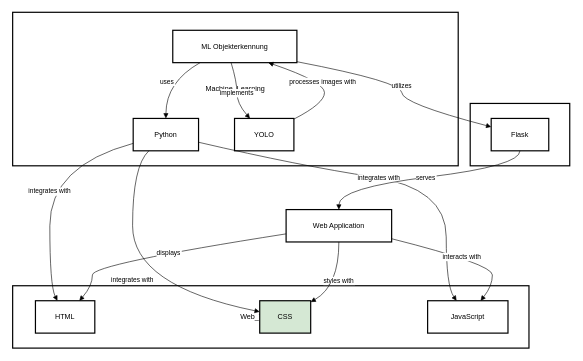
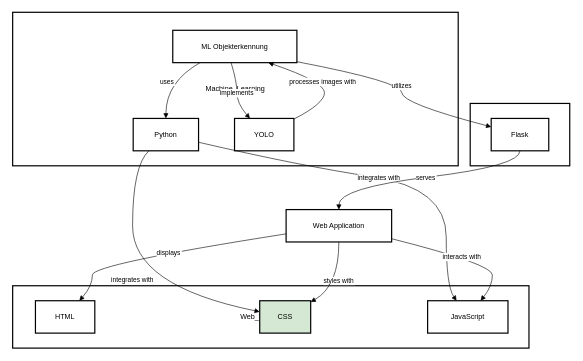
- <mxCell id="16" value="integrates with" style="curved=1;startArrow=none;endArrow=block;exitX=0;exitY=0.77;entryX=0.37;entryY=0;" edge="1" parent="1" source="6" target="9"><mxGeometry relative="1" as="geometry"><Array as="points"><mxPoint x="82" y="276" /><mxPoint x="82" y="476" /></Array></mxGeometry></mxCell>
